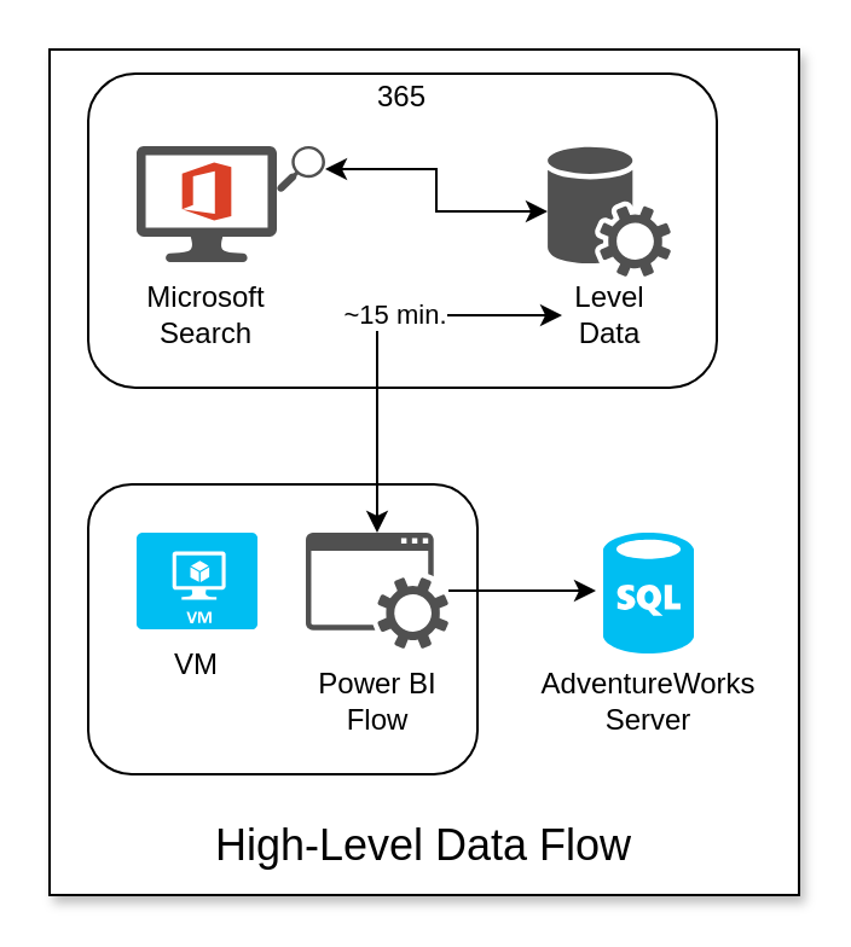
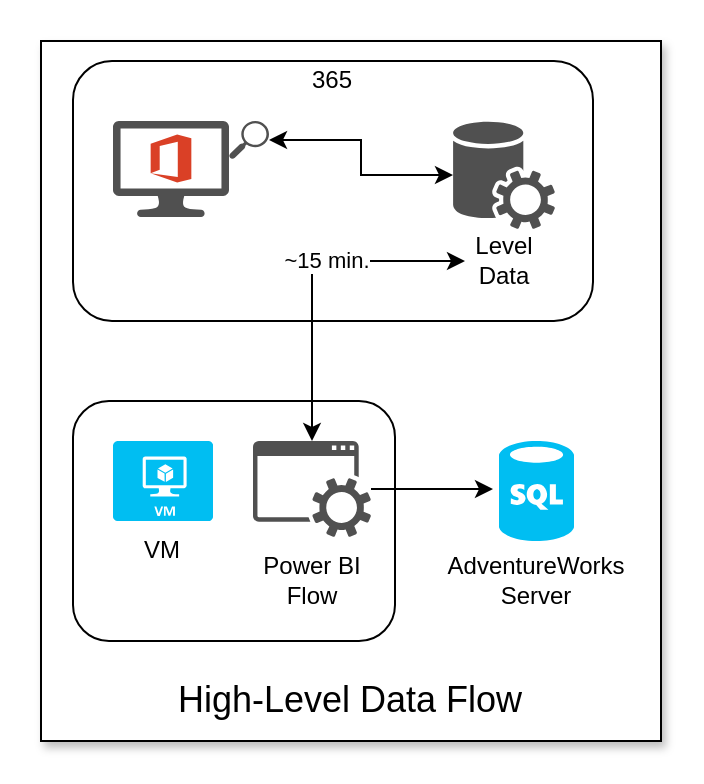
- <mxCell id="7" value="Microsoft &lt;br&gt;Search" style="text;html=1;strokeColor=none;fillColor=none;align=center;verticalAlign=middle;whiteSpace=wrap;rounded=0;" parent="4" vertex="1"><mxGeometry x="9" y="60" width="40" height="20" as="geometry" /></mxCell>
